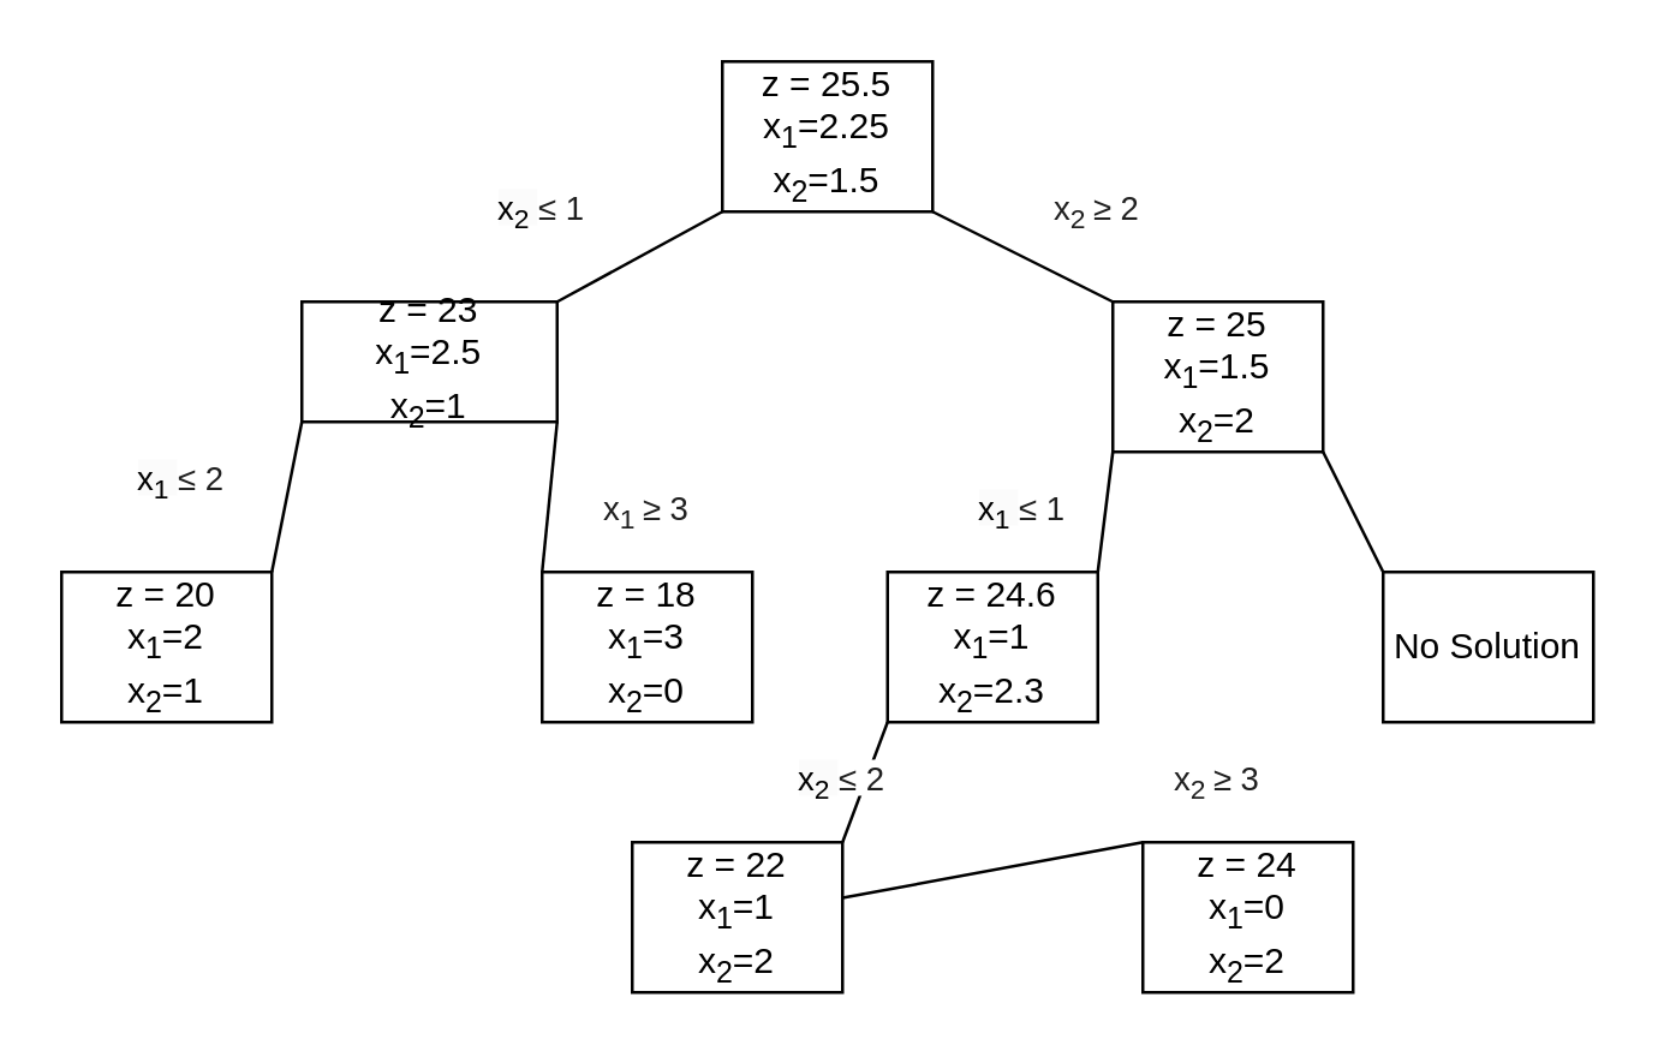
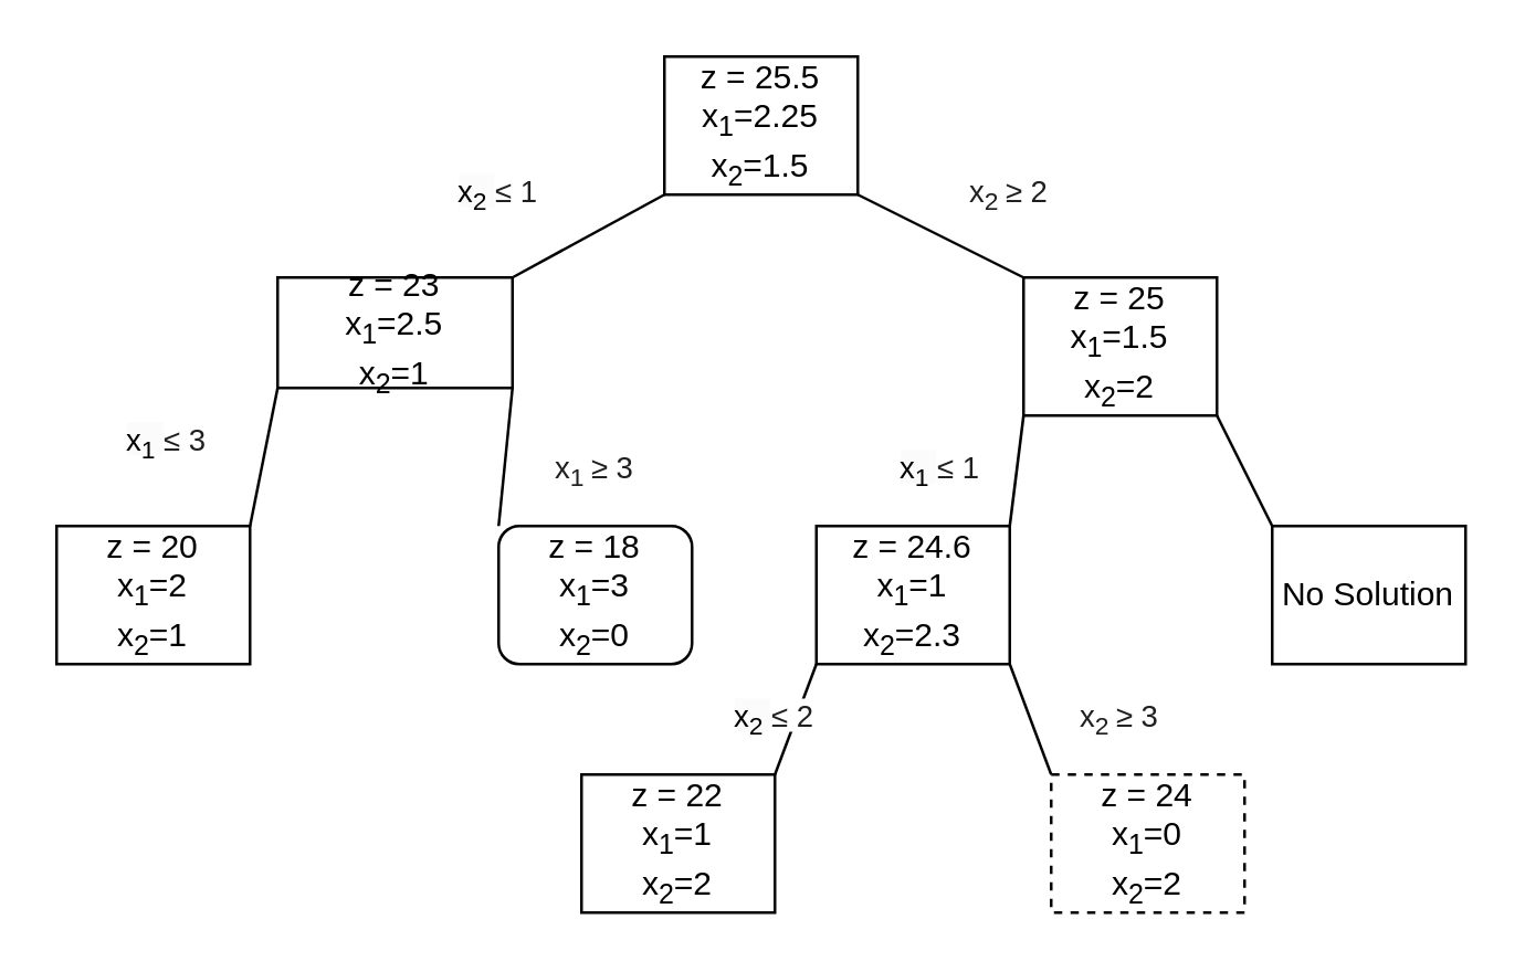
- <mxCell id="20" value="&lt;div style=&quot;text-align: center;&quot;&gt;&lt;font style=&quot;font-size: 11px;&quot;&gt;&lt;span style=&quot;text-align: left; background-color: rgb(251, 251, 251);&quot;&gt;x&lt;sub style=&quot;&quot;&gt;1&lt;/sub&gt;&amp;nbsp;&lt;/span&gt;&lt;span style=&quot;background-color: rgb(255, 255, 255); color: rgb(31, 31, 31); font-family: &amp;quot;Google Sans&amp;quot;, Arial, sans-serif; text-align: left;&quot;&gt;≤ 2&lt;/span&gt;&lt;/font&gt;&lt;/div&gt;" style="text;html=1;align=center;verticalAlign=middle;whiteSpace=wrap;rounded=0;" vertex="1" parent="1"><mxGeometry x="40" y="150" width="40" height="20" as="geometry" /></mxCell>
+ <mxCell id="20" value="&lt;div style=&quot;text-align: center;&quot;&gt;&lt;font style=&quot;font-size: 11px;&quot;&gt;&lt;span style=&quot;text-align: left; background-color: rgb(251, 251, 251);&quot;&gt;x&lt;sub style=&quot;&quot;&gt;1&lt;/sub&gt;&amp;nbsp;&lt;/span&gt;&lt;span style=&quot;background-color: rgb(255, 255, 255); color: rgb(31, 31, 31); font-family: &amp;quot;Google Sans&amp;quot;, Arial, sans-serif; text-align: left;&quot;&gt;≤ 3&lt;/span&gt;&lt;/font&gt;&lt;/div&gt;" style="text;html=1;align=center;verticalAlign=middle;whiteSpace=wrap;rounded=0;" vertex="1" parent="1"><mxGeometry x="40" y="150" width="40" height="20" as="geometry" /></mxCell>
- <mxCell id="5" value="z = 18&lt;div&gt;x&lt;sub&gt;1&lt;/sub&gt;=3&lt;/div&gt;&lt;div&gt;x&lt;sub&gt;2&lt;/sub&gt;=0&lt;/div&gt;" style="rounded=0;whiteSpace=wrap;html=1;fillColor=none;" vertex="1" parent="1"><mxGeometry x="180" y="190" width="70" height="50" as="geometry" /></mxCell>
+ <mxCell id="5" value="z = 18&lt;div&gt;x&lt;sub&gt;1&lt;/sub&gt;=3&lt;/div&gt;&lt;div&gt;x&lt;sub&gt;2&lt;/sub&gt;=0&lt;/div&gt;" style="whiteSpace=wrap;html=1;fillColor=none;rounded=1;" vertex="1" parent="1"><mxGeometry x="180" y="190" width="70" height="50" as="geometry" /></mxCell>
- <mxCell id="17" value="" style="endArrow=none;html=1;rounded=0;exitX=0;exitY=0;exitDx=0;exitDy=0;" edge="1" parent="1" source="9" target="10"><mxGeometry width="50" height="50" relative="1" as="geometry"><mxPoint x="270" y="280" as="sourcePoint" /><mxPoint x="320" y="230" as="targetPoint" /></mxGeometry></mxCell>
+ <mxCell id="17" value="" style="endArrow=none;html=1;rounded=0;exitX=0;exitY=0;exitDx=0;exitDy=0;entryX=1;entryY=1;entryDx=0;entryDy=0;" edge="1" parent="1" source="9" target="7"><mxGeometry width="50" height="50" relative="1" as="geometry"><mxPoint x="270" y="280" as="sourcePoint" /><mxPoint x="320" y="230" as="targetPoint" /></mxGeometry></mxCell>
- <mxCell id="9" value="z = 24&lt;div&gt;x&lt;sub&gt;1&lt;/sub&gt;=0&lt;/div&gt;&lt;div&gt;x&lt;sub&gt;2&lt;/sub&gt;=2&lt;/div&gt;" style="rounded=0;whiteSpace=wrap;html=1;fillColor=none;" vertex="1" parent="1"><mxGeometry x="380" y="280" width="70" height="50" as="geometry" /></mxCell>
+ <mxCell id="9" value="z = 24&lt;div&gt;x&lt;sub&gt;1&lt;/sub&gt;=0&lt;/div&gt;&lt;div&gt;x&lt;sub&gt;2&lt;/sub&gt;=2&lt;/div&gt;" style="rounded=0;whiteSpace=wrap;html=1;fillColor=none;dashed=1;" vertex="1" parent="1"><mxGeometry x="380" y="280" width="70" height="50" as="geometry" /></mxCell>
